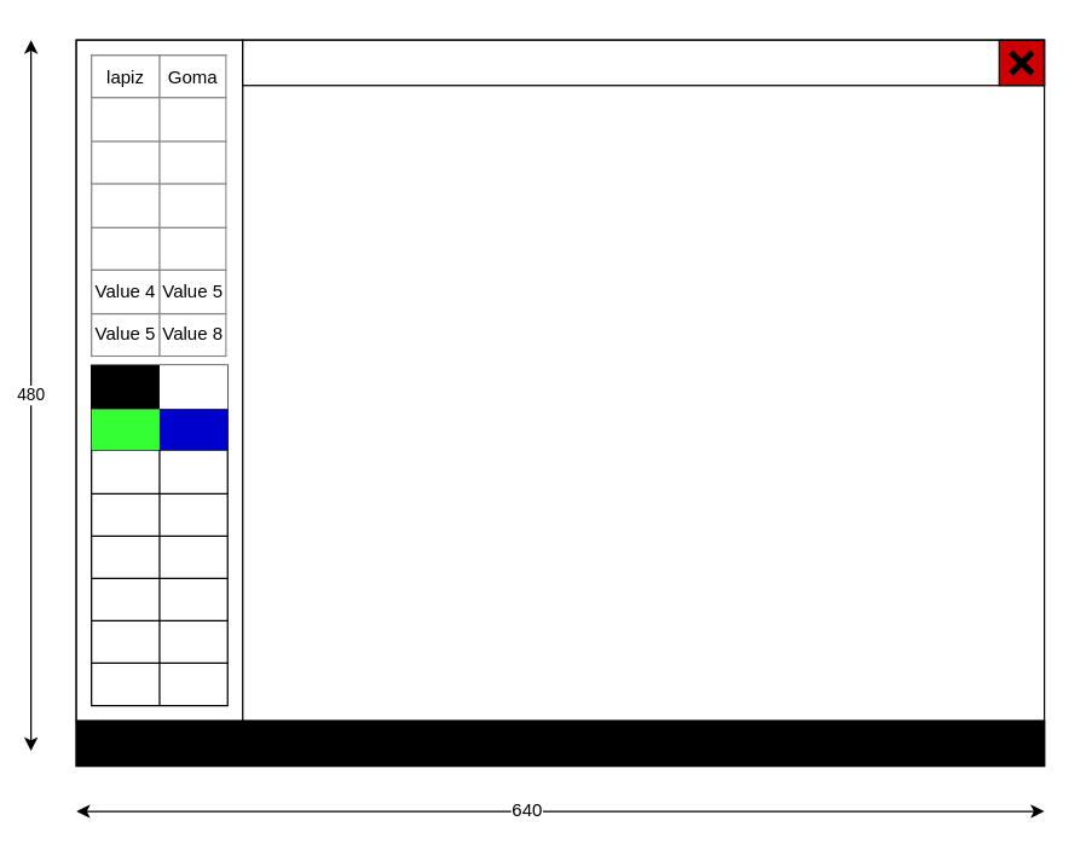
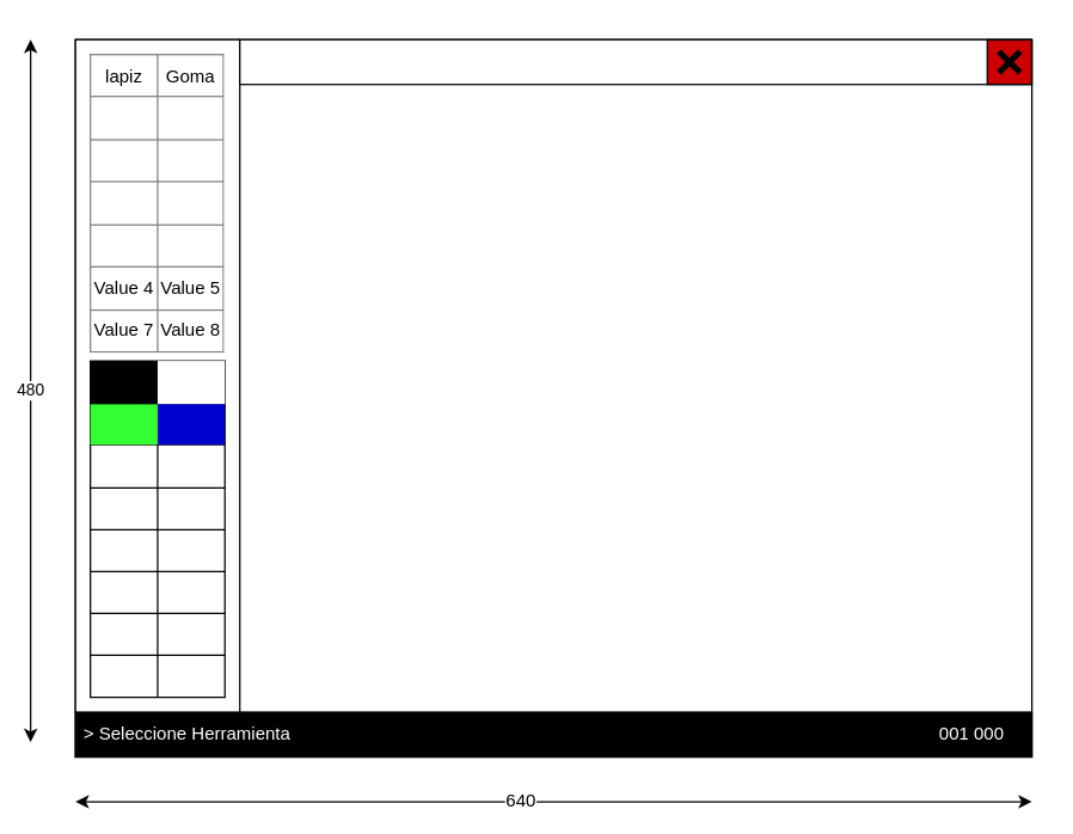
- <mxCell id="12" value="&lt;table border=&quot;1&quot; width=&quot;100%&quot; style=&quot;width: 100% ; height: 100% ; border-collapse: collapse&quot;&gt;&lt;tbody&gt;&lt;tr&gt;&lt;td align=&quot;center&quot;&gt;lapiz&lt;/td&gt;&lt;td align=&quot;center&quot;&gt;Goma&lt;/td&gt;&lt;/tr&gt;&lt;tr&gt;&lt;td&gt;&lt;br&gt;&lt;/td&gt;&lt;td&gt;&lt;br&gt;&lt;/td&gt;&lt;/tr&gt;&lt;tr&gt;&lt;td&gt;&lt;br&gt;&lt;/td&gt;&lt;td&gt;&lt;br&gt;&lt;/td&gt;&lt;/tr&gt;&lt;tr&gt;&lt;td&gt;&lt;br&gt;&lt;/td&gt;&lt;td&gt;&lt;br&gt;&lt;/td&gt;&lt;/tr&gt;&lt;tr&gt;&lt;td&gt;&lt;br&gt;&lt;/td&gt;&lt;td&gt;&lt;br&gt;&lt;/td&gt;&lt;/tr&gt;&lt;tr&gt;&lt;td align=&quot;center&quot;&gt;Value 4&lt;/td&gt;&lt;td align=&quot;center&quot;&gt;Value 5&lt;/td&gt;&lt;/tr&gt;&lt;tr&gt;&lt;td align=&quot;center&quot;&gt;Value 5&lt;/td&gt;&lt;td align=&quot;center&quot;&gt;Value 8&lt;/td&gt;&lt;/tr&gt;&lt;/tbody&gt;&lt;/table&gt;" style="text;html=1;strokeColor=none;fillColor=none;overflow=fill;fontColor=#000000;" parent="1" vertex="1"><mxGeometry x="60" y="36" width="90" height="200" as="geometry" /></mxCell>
+ <mxCell id="12" value="&lt;table border=&quot;1&quot; width=&quot;100%&quot; style=&quot;width: 100% ; height: 100% ; border-collapse: collapse&quot;&gt;&lt;tbody&gt;&lt;tr&gt;&lt;td align=&quot;center&quot;&gt;lapiz&lt;/td&gt;&lt;td align=&quot;center&quot;&gt;Goma&lt;/td&gt;&lt;/tr&gt;&lt;tr&gt;&lt;td&gt;&lt;br&gt;&lt;/td&gt;&lt;td&gt;&lt;br&gt;&lt;/td&gt;&lt;/tr&gt;&lt;tr&gt;&lt;td&gt;&lt;br&gt;&lt;/td&gt;&lt;td&gt;&lt;br&gt;&lt;/td&gt;&lt;/tr&gt;&lt;tr&gt;&lt;td&gt;&lt;br&gt;&lt;/td&gt;&lt;td&gt;&lt;br&gt;&lt;/td&gt;&lt;/tr&gt;&lt;tr&gt;&lt;td&gt;&lt;br&gt;&lt;/td&gt;&lt;td&gt;&lt;br&gt;&lt;/td&gt;&lt;/tr&gt;&lt;tr&gt;&lt;td align=&quot;center&quot;&gt;Value 4&lt;/td&gt;&lt;td align=&quot;center&quot;&gt;Value 5&lt;/td&gt;&lt;/tr&gt;&lt;tr&gt;&lt;td align=&quot;center&quot;&gt;Value 7&lt;/td&gt;&lt;td align=&quot;center&quot;&gt;Value 8&lt;/td&gt;&lt;/tr&gt;&lt;/tbody&gt;&lt;/table&gt;" style="text;html=1;strokeColor=none;fillColor=none;overflow=fill;fontColor=#000000;" parent="1" vertex="1"><mxGeometry x="60" y="36" width="90" height="200" as="geometry" /></mxCell>
+ <mxCell id="8" value="&amp;gt; Seleccione Herramienta" style="text;html=1;strokeColor=none;fillColor=none;align=center;verticalAlign=middle;whiteSpace=wrap;rounded=0;fontColor=#FFFFFF;" parent="1" vertex="1"><mxGeometry x="50" y="481" width="150" height="20" as="geometry" /></mxCell>
+ <mxCell id="7" value="001 000" style="text;html=1;strokeColor=none;fillColor=none;align=center;verticalAlign=middle;whiteSpace=wrap;rounded=0;fontColor=#FFFFFF;" parent="1" vertex="1"><mxGeometry x="610" y="481" width="80" height="20" as="geometry" /></mxCell>
